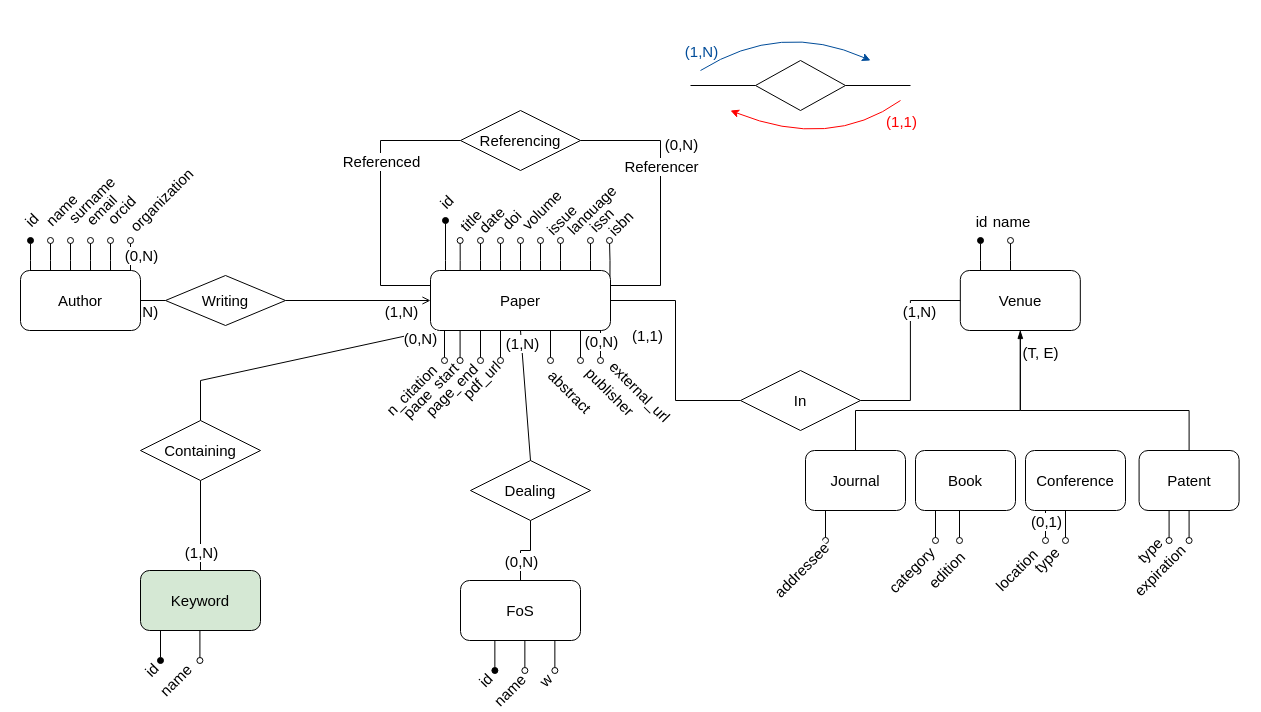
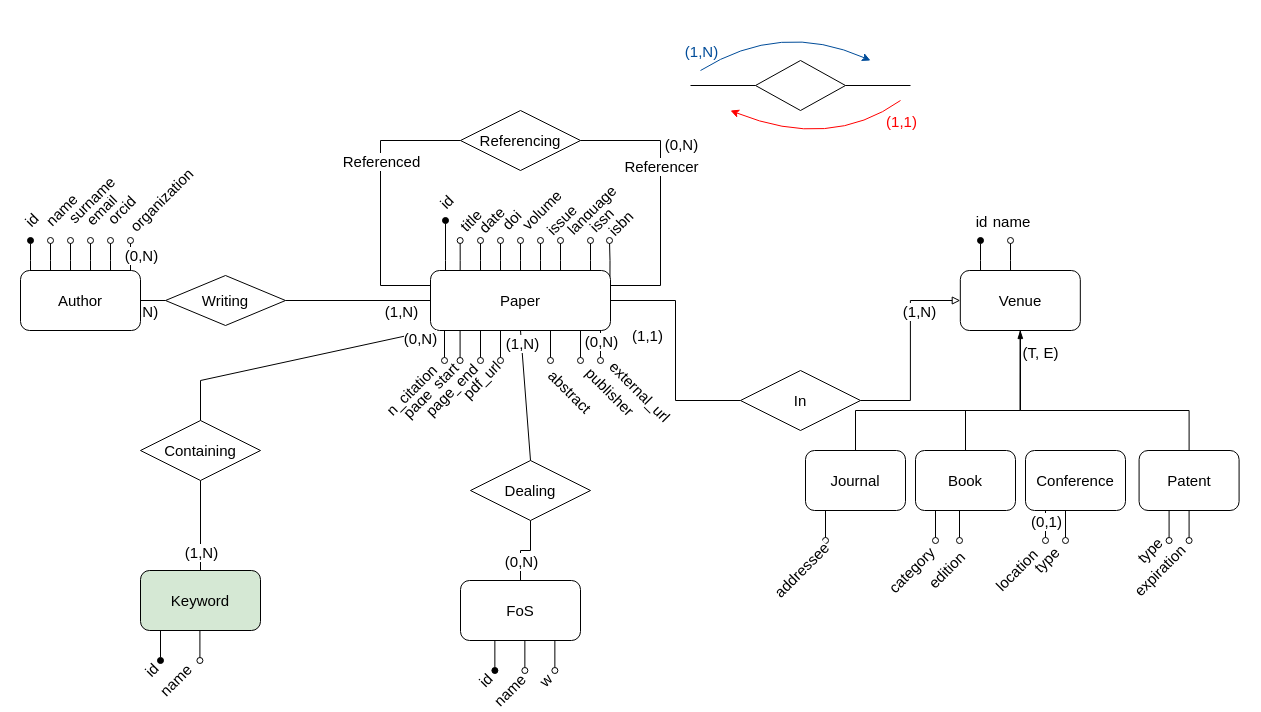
- <mxCell id="43" style="edgeStyle=orthogonalEdgeStyle;rounded=0;orthogonalLoop=1;jettySize=auto;html=1;exitX=1;exitY=0.5;exitDx=0;exitDy=0;entryX=0;entryY=0.5;entryDx=0;entryDy=0;strokeWidth=1;fontSize=15;endArrow=open;endFill=0;" parent="1" source="45" target="10" edge="1"><mxGeometry relative="1" as="geometry" /></mxCell>
+ <mxCell id="43" style="edgeStyle=orthogonalEdgeStyle;rounded=0;orthogonalLoop=1;jettySize=auto;html=1;exitX=1;exitY=0.5;exitDx=0;exitDy=0;entryX=0;entryY=0.5;entryDx=0;entryDy=0;strokeWidth=1;fontSize=15;endArrow=none;endFill=0;" parent="1" source="45" target="10" edge="1"><mxGeometry relative="1" as="geometry" /></mxCell>
- <mxCell id="79" style="edgeStyle=orthogonalEdgeStyle;rounded=0;orthogonalLoop=1;jettySize=auto;html=1;exitX=1;exitY=0.5;exitDx=0;exitDy=0;entryX=0;entryY=0.5;entryDx=0;entryDy=0;fontSize=15;endArrow=none;endFill=0;" parent="1" source="81" target="17" edge="1"><mxGeometry relative="1" as="geometry" /></mxCell>
+ <mxCell id="79" style="edgeStyle=orthogonalEdgeStyle;rounded=0;orthogonalLoop=1;jettySize=auto;html=1;exitX=1;exitY=0.5;exitDx=0;exitDy=0;entryX=0;entryY=0.5;entryDx=0;entryDy=0;fontSize=15;endArrow=block;endFill=0;" parent="1" source="81" target="17" edge="1"><mxGeometry relative="1" as="geometry" /></mxCell>
+ <mxCell id="100" style="edgeStyle=orthogonalEdgeStyle;rounded=0;orthogonalLoop=1;jettySize=auto;html=1;exitX=0.5;exitY=0;exitDx=0;exitDy=0;entryX=0.5;entryY=1;entryDx=0;entryDy=0;strokeColor=#000000;fontSize=15;fontColor=#000000;endArrow=none;endFill=0;" parent="1" source="101" target="17" edge="1"><mxGeometry relative="1" as="geometry"><Array as="points"><mxPoint x="965" y="410" /><mxPoint x="1020" y="410" /></Array></mxGeometry></mxCell>
